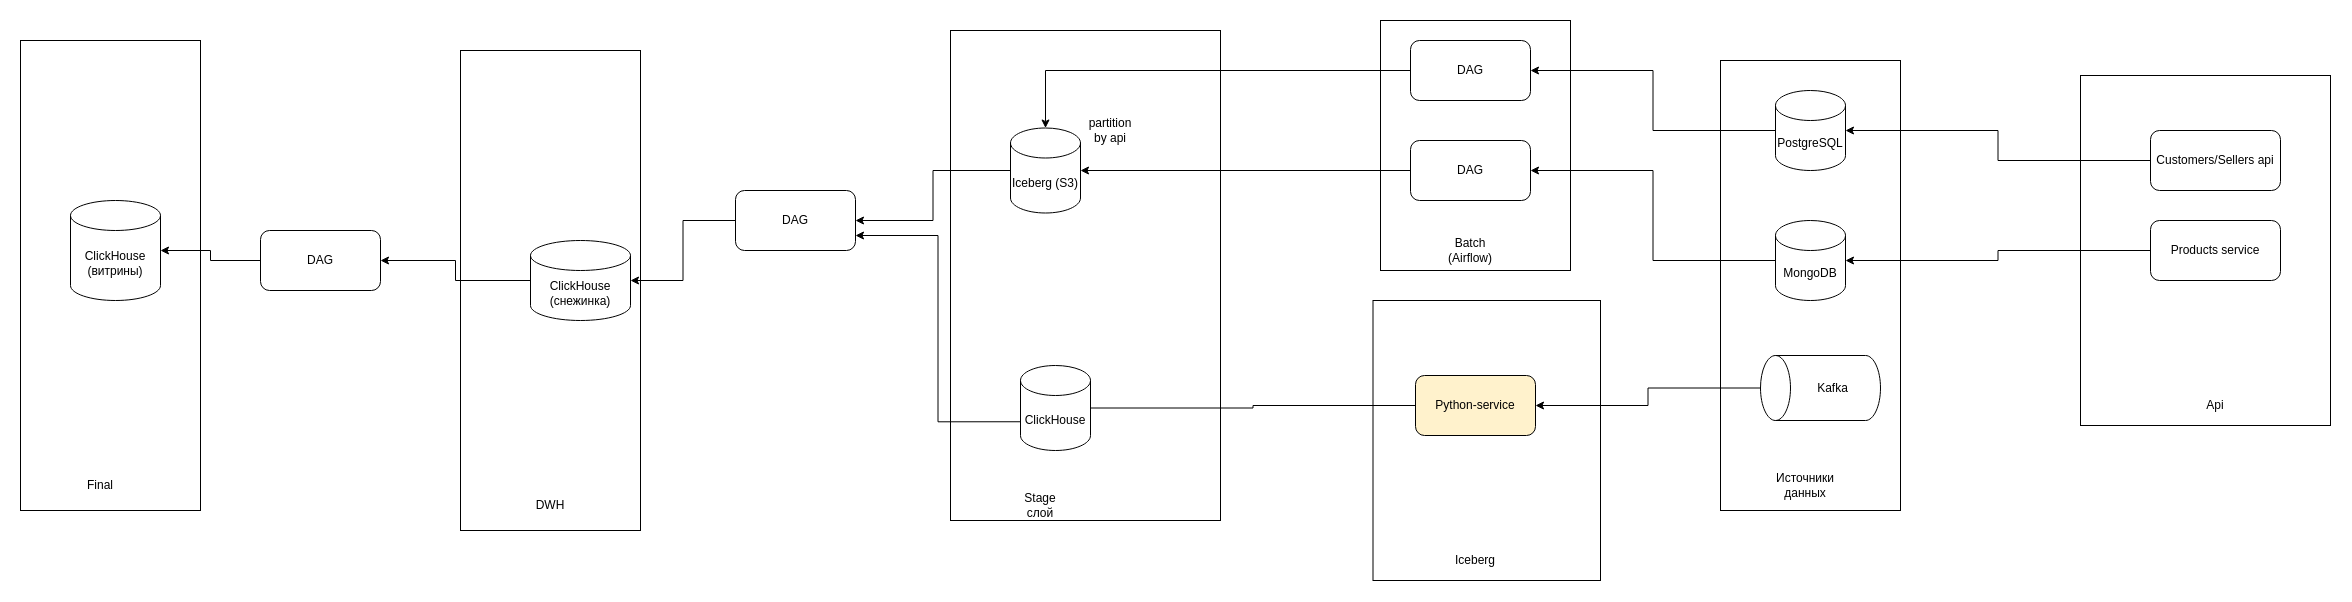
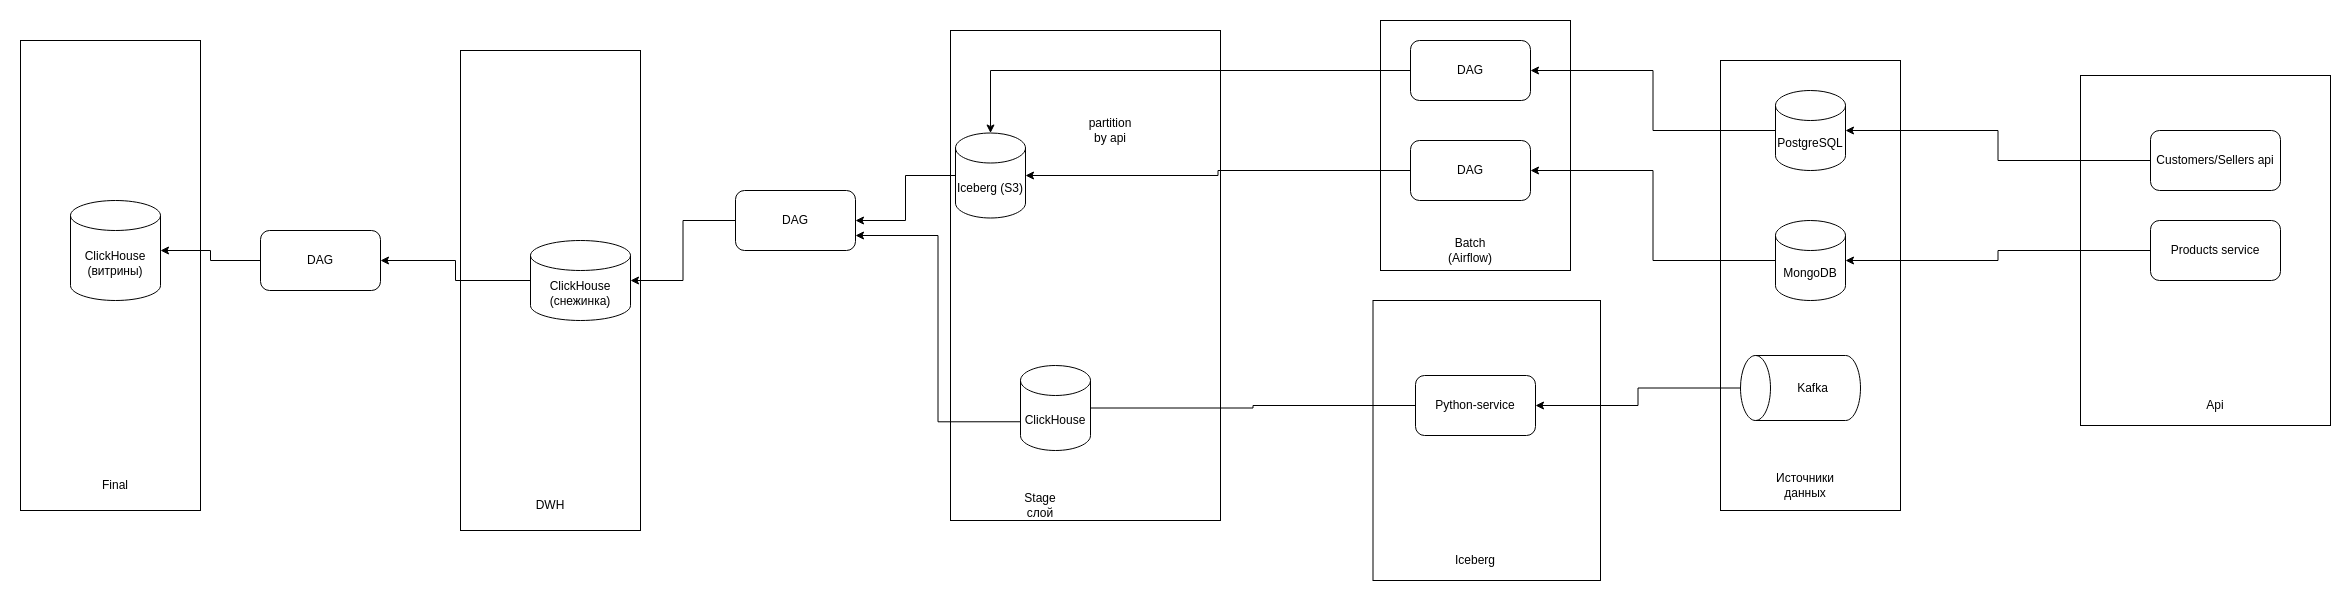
- <mxCell id="30" value="Iceberg (S3)" style="shape=cylinder3;whiteSpace=wrap;html=1;boundedLbl=1;backgroundOutline=1;size=15;" parent="1" vertex="1"><mxGeometry x="1010" y="127.5" width="70" height="85" as="geometry" /></mxCell>
+ <mxCell id="30" value="Iceberg (S3)" style="shape=cylinder3;whiteSpace=wrap;html=1;boundedLbl=1;backgroundOutline=1;size=15;" parent="1" vertex="1"><mxGeometry x="955" y="132.5" width="70" height="85" as="geometry" /></mxCell>
- <mxCell id="11" value="Kafka" style="shape=cylinder3;whiteSpace=wrap;html=1;boundedLbl=1;backgroundOutline=1;size=15;direction=north;" parent="1" vertex="1"><mxGeometry x="1760" y="355" width="120" height="65" as="geometry" /></mxCell>
+ <mxCell id="11" value="Kafka" style="shape=cylinder3;whiteSpace=wrap;html=1;boundedLbl=1;backgroundOutline=1;size=15;direction=north;" parent="1" vertex="1"><mxGeometry x="1740" y="355" width="120" height="65" as="geometry" /></mxCell>
- <mxCell id="16" value="Python-service" style="rounded=1;whiteSpace=wrap;html=1;fillColor=#fff2cc;" parent="1" vertex="1"><mxGeometry x="1415" y="375" width="120" height="60" as="geometry" /></mxCell>
+ <mxCell id="16" value="Python-service" style="rounded=1;whiteSpace=wrap;html=1;" parent="1" vertex="1"><mxGeometry x="1415" y="375" width="120" height="60" as="geometry" /></mxCell>
- <mxCell id="40" value="Final" style="text;html=1;align=center;verticalAlign=middle;whiteSpace=wrap;rounded=0;" parent="1" vertex="1"><mxGeometry x="70" y="470" width="60" height="30" as="geometry" /></mxCell>
+ <mxCell id="40" value="Final" style="text;html=1;align=center;verticalAlign=middle;whiteSpace=wrap;rounded=0;" parent="1" vertex="1"><mxGeometry x="85" y="470" width="60" height="30" as="geometry" /></mxCell>
